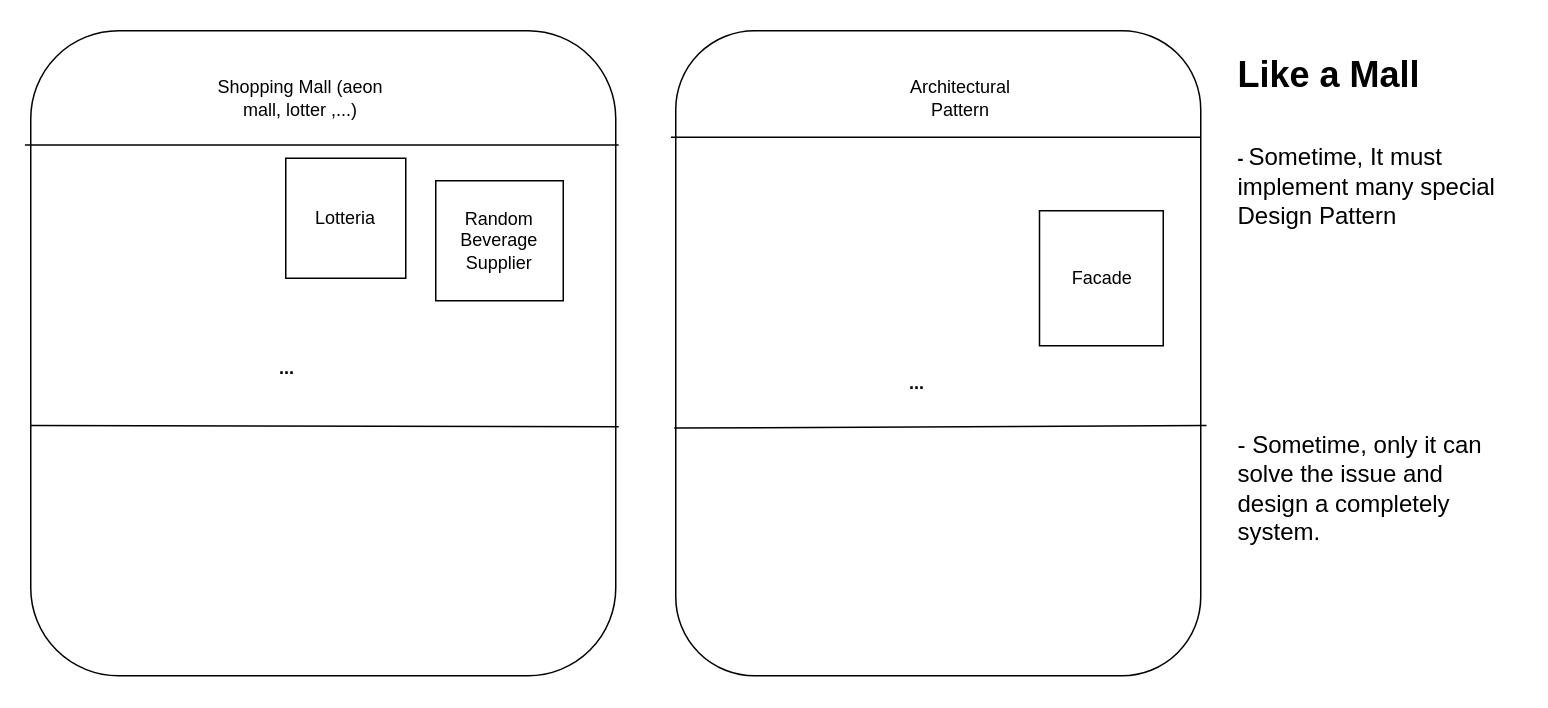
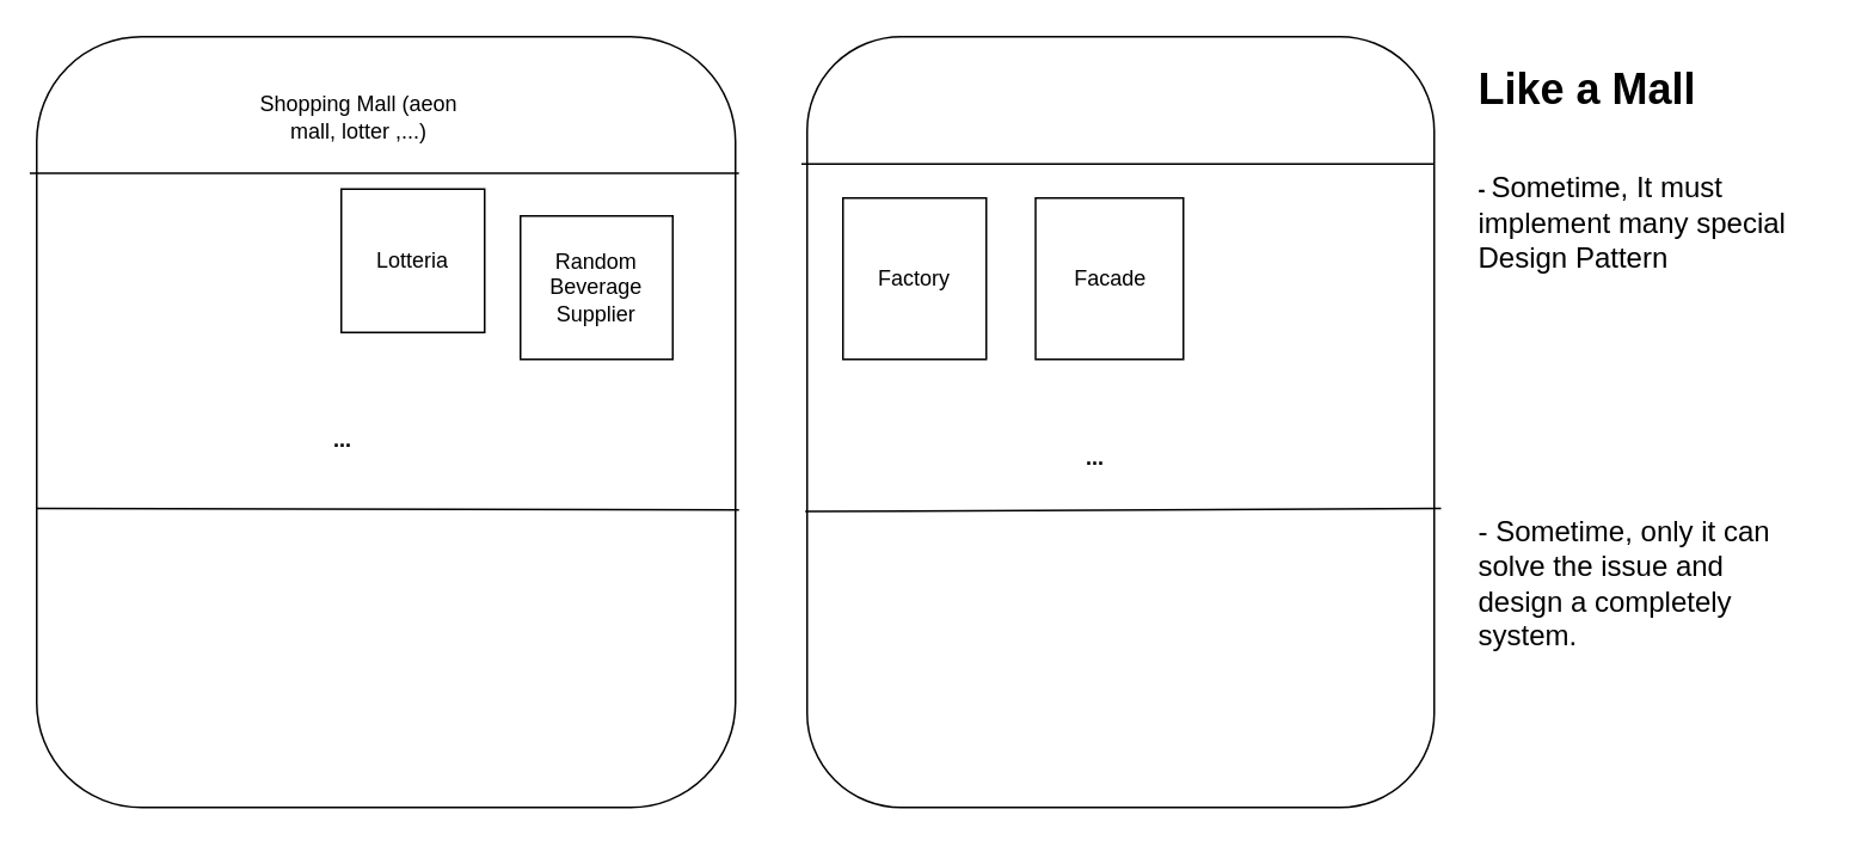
- <mxCell id="5" value="Architectural&lt;br&gt;Pattern" style="text;html=1;strokeColor=none;fillColor=none;align=center;verticalAlign=middle;whiteSpace=wrap;rounded=0;" vertex="1" parent="1"><mxGeometry x="610" y="50" width="60" height="30" as="geometry" /></mxCell>
+ <mxCell id="14" value="Factory" style="rounded=0;whiteSpace=wrap;html=1;" vertex="1" parent="1"><mxGeometry x="470" y="110" width="80" height="90" as="geometry" /></mxCell>
- <mxCell id="15" value="Facade" style="rounded=0;whiteSpace=wrap;html=1;" vertex="1" parent="1"><mxGeometry x="692.5" y="140" width="82.5" height="90" as="geometry" /></mxCell>
+ <mxCell id="15" value="Facade" style="rounded=0;whiteSpace=wrap;html=1;" vertex="1" parent="1"><mxGeometry x="577.5" y="110" width="82.5" height="90" as="geometry" /></mxCell>
